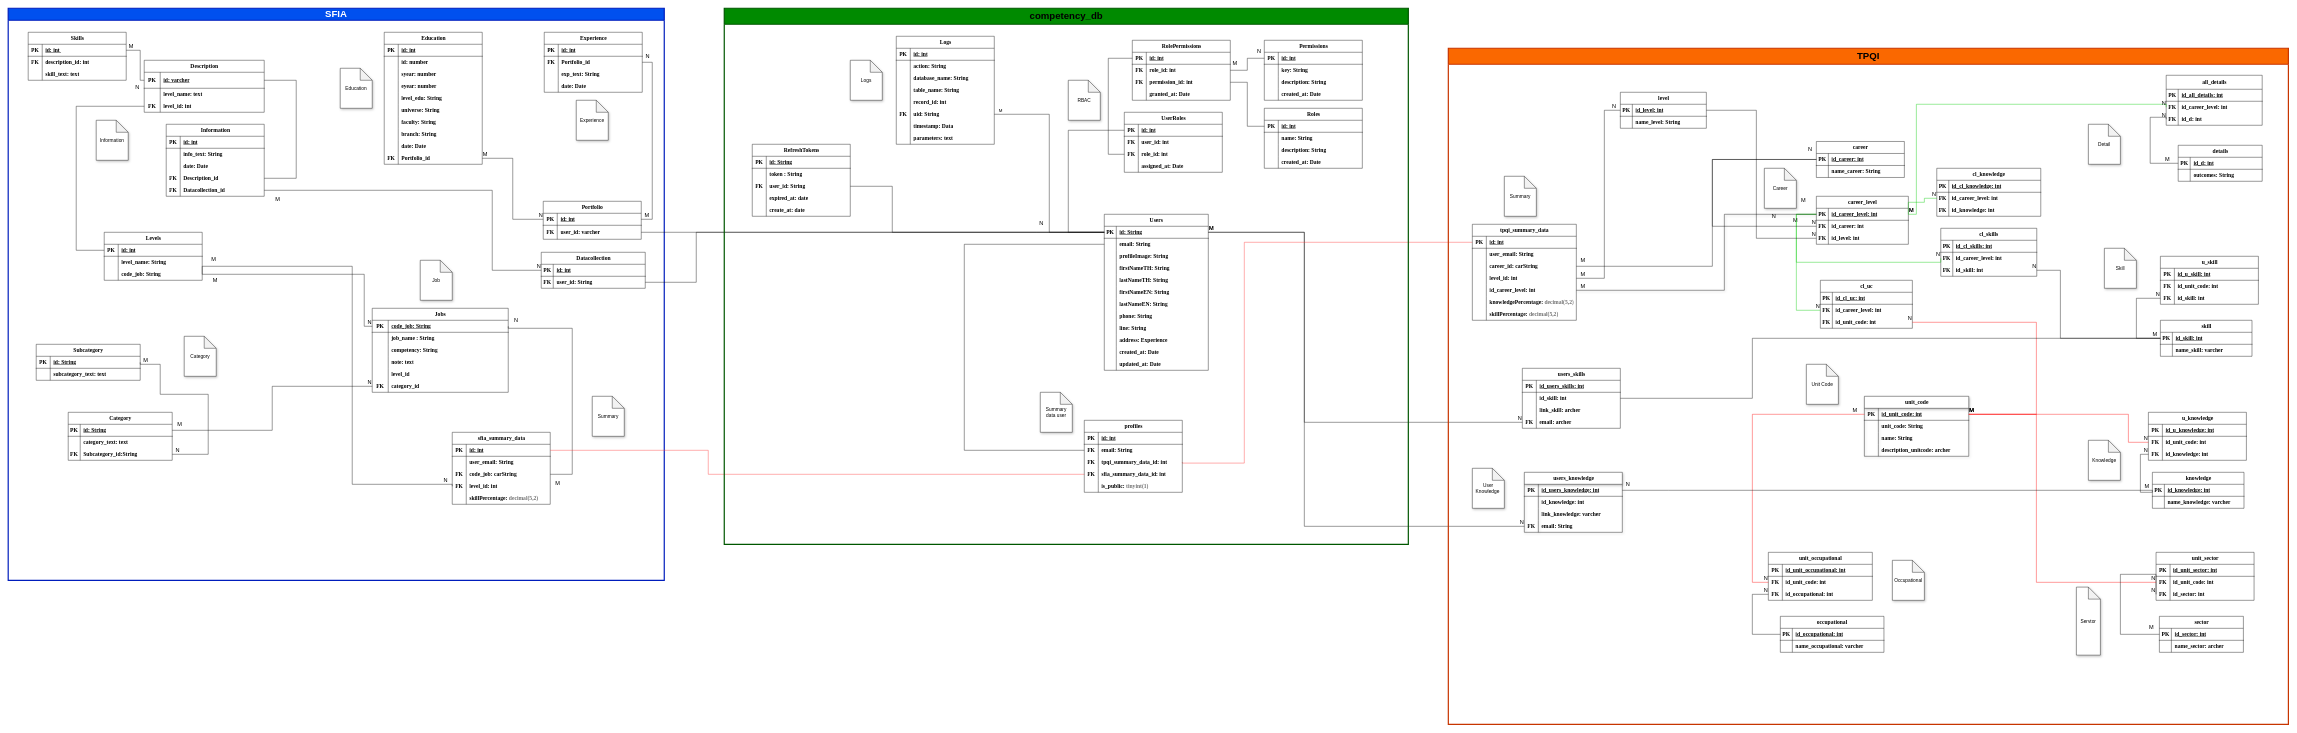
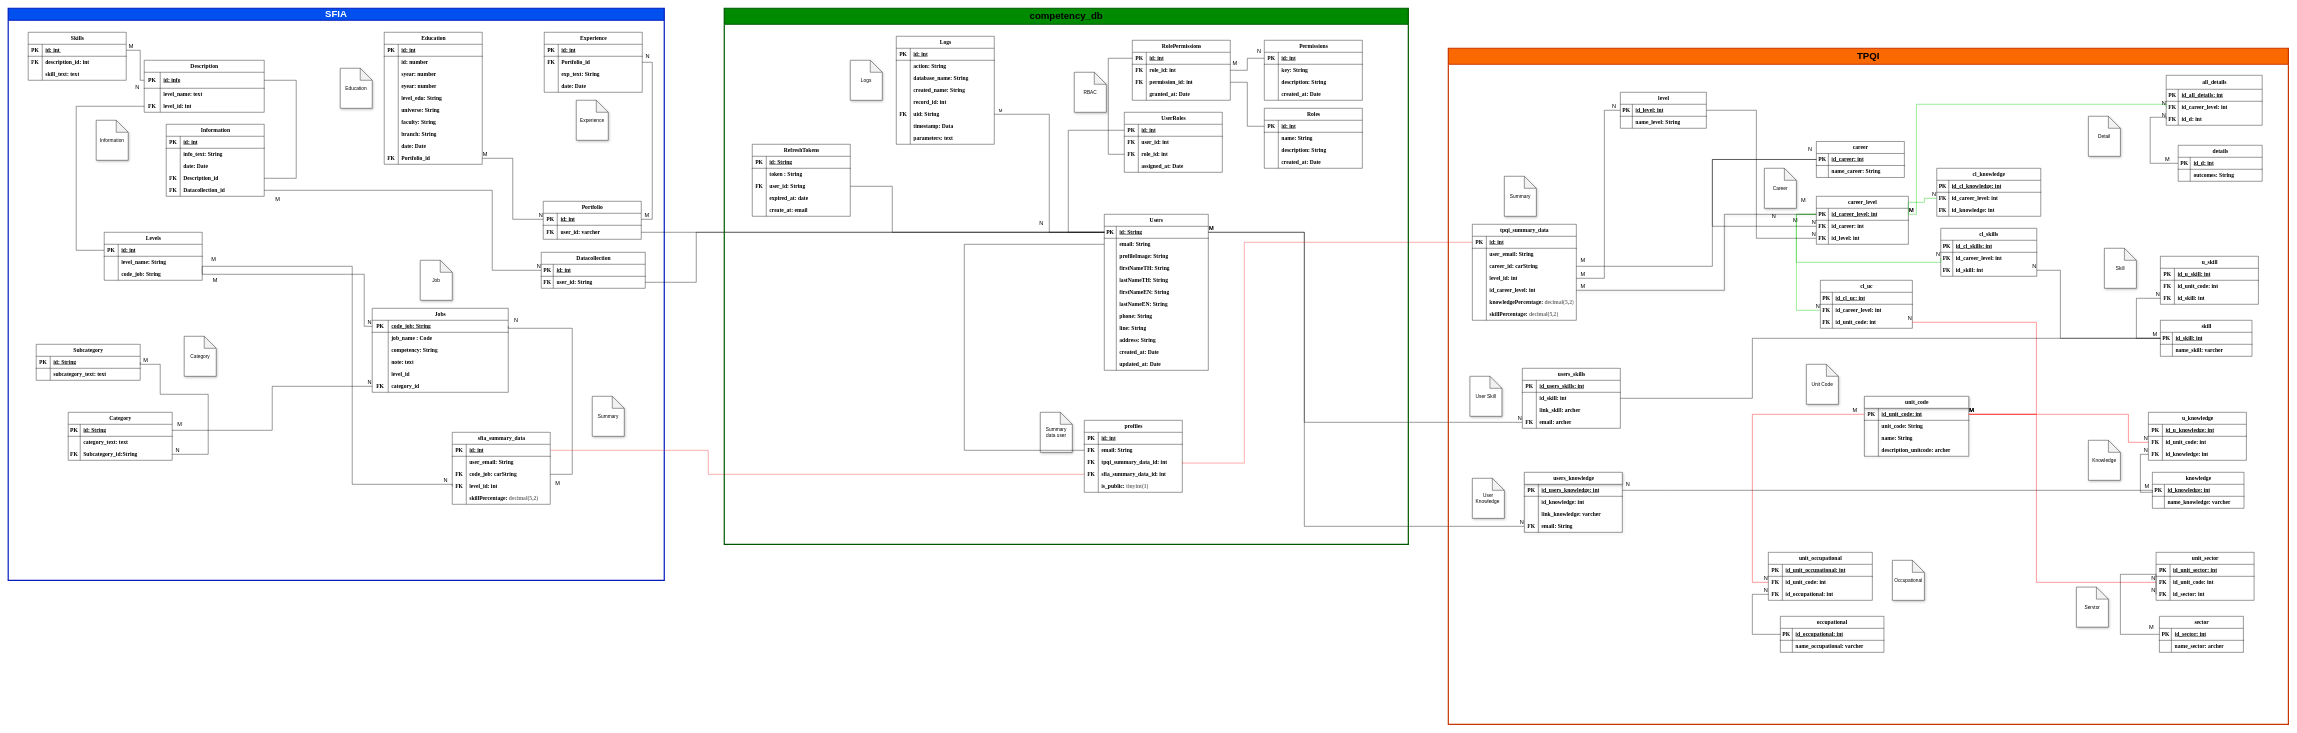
- <mxCell id="16" value="&lt;font&gt;id: varcher&lt;/font&gt;" style="shape=partialRectangle;connectable=0;fillColor=none;top=0;left=0;bottom=0;right=0;align=left;spacingLeft=6;fontStyle=5;overflow=hidden;whiteSpace=wrap;html=1;fontSize=14;fontFamily=Garamond;" parent="14" vertex="1"><mxGeometry x="40" width="260" height="40" as="geometry"><mxRectangle width="260" height="40" as="alternateBounds" /></mxGeometry></mxCell>
+ <mxCell id="16" value="&lt;font&gt;id: info&lt;/font&gt;" style="shape=partialRectangle;connectable=0;fillColor=none;top=0;left=0;bottom=0;right=0;align=left;spacingLeft=6;fontStyle=5;overflow=hidden;whiteSpace=wrap;html=1;fontSize=14;fontFamily=Garamond;" parent="14" vertex="1"><mxGeometry x="40" width="260" height="40" as="geometry"><mxRectangle width="260" height="40" as="alternateBounds" /></mxGeometry></mxCell>
- <mxCell id="556" value="&lt;div class=&quot;a-b-r-La&quot; style=&quot;user-select: text; margin-top: 0px; margin-bottom: 0px; overflow-wrap: break-word; background-color: rgb(255, 255, 255);&quot;&gt;table_name:&amp;nbsp;&lt;span style=&quot;color: light-dark(rgb(0, 0, 0), rgb(255, 255, 255));&quot;&gt;String&lt;/span&gt;&lt;/div&gt;" style="shape=partialRectangle;connectable=0;fillColor=none;top=0;left=0;bottom=0;right=0;align=left;spacingLeft=6;overflow=hidden;whiteSpace=wrap;html=1;fontSize=14;fontFamily=Garamond;fontStyle=1" parent="554" vertex="1"><mxGeometry x="35" width="210" height="30" as="geometry"><mxRectangle width="210" height="30" as="alternateBounds" /></mxGeometry></mxCell>
+ <mxCell id="556" value="&lt;div class=&quot;a-b-r-La&quot; style=&quot;user-select: text; margin-top: 0px; margin-bottom: 0px; overflow-wrap: break-word; background-color: rgb(255, 255, 255);&quot;&gt;created_name:&amp;nbsp;&lt;span style=&quot;color: light-dark(rgb(0, 0, 0), rgb(255, 255, 255));&quot;&gt;String&lt;/span&gt;&lt;/div&gt;" style="shape=partialRectangle;connectable=0;fillColor=none;top=0;left=0;bottom=0;right=0;align=left;spacingLeft=6;overflow=hidden;whiteSpace=wrap;html=1;fontSize=14;fontFamily=Garamond;fontStyle=1" parent="554" vertex="1"><mxGeometry x="35" width="210" height="30" as="geometry"><mxRectangle width="210" height="30" as="alternateBounds" /></mxGeometry></mxCell>
- <mxCell id="569" value="RBAC" style="shape=note;whiteSpace=wrap;html=1;backgroundOutline=1;darkOpacity=0.05;shadow=1;fillColor=light-dark(#FFFFFF,#3333FF);" vertex="1" parent="472"><mxGeometry x="860" y="180" width="80" height="100" as="geometry" /></mxCell>
+ <mxCell id="569" value="RBAC" style="shape=note;whiteSpace=wrap;html=1;backgroundOutline=1;darkOpacity=0.05;shadow=1;fillColor=light-dark(#FFFFFF,#3333FF);" vertex="1" parent="472"><mxGeometry x="875" y="160" width="80" height="100" as="geometry" /></mxCell>
- <mxCell id="225" value="Detail" style="shape=note;whiteSpace=wrap;html=1;backgroundOutline=1;darkOpacity=0.05;shadow=1;fillColor=light-dark(#FFFFFF,#99004D);" vertex="1" parent="205"><mxGeometry x="1600" y="190" width="80" height="100" as="geometry" /></mxCell>
+ <mxCell id="225" value="Detail" style="shape=note;whiteSpace=wrap;html=1;backgroundOutline=1;darkOpacity=0.05;shadow=1;fillColor=light-dark(#FFFFFF,#99004D);" vertex="1" parent="205"><mxGeometry x="1600" y="170" width="80" height="100" as="geometry" /></mxCell>
- <mxCell id="488" value="create_at: date" style="shape=partialRectangle;connectable=0;fillColor=none;top=0;left=0;bottom=0;right=0;align=left;spacingLeft=6;overflow=hidden;whiteSpace=wrap;html=1;fontSize=14;fontFamily=Garamond;fontStyle=1" parent="486" vertex="1"><mxGeometry x="35" width="210" height="30" as="geometry"><mxRectangle width="210" height="30" as="alternateBounds" /></mxGeometry></mxCell>
+ <mxCell id="488" value="create_at: email" style="shape=partialRectangle;connectable=0;fillColor=none;top=0;left=0;bottom=0;right=0;align=left;spacingLeft=6;overflow=hidden;whiteSpace=wrap;html=1;fontSize=14;fontFamily=Garamond;fontStyle=1" parent="486" vertex="1"><mxGeometry x="35" width="210" height="30" as="geometry"><mxRectangle width="210" height="30" as="alternateBounds" /></mxGeometry></mxCell>
- <mxCell id="175" value="&lt;div class=&quot;a-b-r-La&quot; style=&quot;user-select: text; margin-top: 0px; margin-bottom: 0px; text-wrap-mode: wrap; overflow-wrap: break-word; background-color: rgb(255, 255, 255);&quot;&gt;&lt;code style=&quot;white-space: normal;&quot;&gt;&lt;font face=&quot;Garamond&quot;&gt;job_name&lt;/font&gt;&lt;font face=&quot;Garamond&quot;&gt;&amp;nbsp;&lt;/font&gt;&lt;/code&gt;&lt;span style=&quot;font-family: Garamond; white-space: normal;&quot;&gt;: String&lt;/span&gt;&lt;/div&gt;" style="shape=partialRectangle;connectable=0;fillColor=none;top=0;left=0;bottom=0;right=0;align=left;spacingLeft=6;overflow=hidden;whiteSpace=wrap;html=1;fontSize=14;fontFamily=Garamond;fontStyle=1" parent="173" vertex="1"><mxGeometry x="40" width="300" height="30" as="geometry"><mxRectangle width="300" height="30" as="alternateBounds" /></mxGeometry></mxCell>
+ <mxCell id="175" value="&lt;div class=&quot;a-b-r-La&quot; style=&quot;user-select: text; margin-top: 0px; margin-bottom: 0px; text-wrap-mode: wrap; overflow-wrap: break-word; background-color: rgb(255, 255, 255);&quot;&gt;&lt;code style=&quot;white-space: normal;&quot;&gt;&lt;font face=&quot;Garamond&quot;&gt;job_name&lt;/font&gt;&lt;font face=&quot;Garamond&quot;&gt;&amp;nbsp;&lt;/font&gt;&lt;/code&gt;&lt;span style=&quot;font-family: Garamond; white-space: normal;&quot;&gt;: Code&lt;/span&gt;&lt;/div&gt;" style="shape=partialRectangle;connectable=0;fillColor=none;top=0;left=0;bottom=0;right=0;align=left;spacingLeft=6;overflow=hidden;whiteSpace=wrap;html=1;fontSize=14;fontFamily=Garamond;fontStyle=1" parent="173" vertex="1"><mxGeometry x="40" width="300" height="30" as="geometry"><mxRectangle width="300" height="30" as="alternateBounds" /></mxGeometry></mxCell>
- <mxCell id="618" value="&lt;span&gt;address:&amp;nbsp;&lt;/span&gt;&lt;span&gt;Experience&lt;/span&gt;" style="shape=partialRectangle;connectable=0;fillColor=none;top=0;left=0;bottom=0;right=0;align=left;spacingLeft=6;overflow=hidden;whiteSpace=wrap;html=1;fontSize=14;fontFamily=Garamond;fontStyle=1" parent="616" vertex="1"><mxGeometry x="30" width="230" height="30" as="geometry"><mxRectangle width="230" height="30" as="alternateBounds" /></mxGeometry></mxCell>
+ <mxCell id="618" value="&lt;span&gt;address:&amp;nbsp;&lt;/span&gt;&lt;span&gt;String&lt;/span&gt;" style="shape=partialRectangle;connectable=0;fillColor=none;top=0;left=0;bottom=0;right=0;align=left;spacingLeft=6;overflow=hidden;whiteSpace=wrap;html=1;fontSize=14;fontFamily=Garamond;fontStyle=1" parent="616" vertex="1"><mxGeometry x="30" width="230" height="30" as="geometry"><mxRectangle width="230" height="30" as="alternateBounds" /></mxGeometry></mxCell>
+ <mxCell id="468" value="User Skill" style="shape=note;whiteSpace=wrap;html=1;backgroundOutline=1;darkOpacity=0.05;shadow=1;fillColor=light-dark(#FFFFFF,#006666);" vertex="1" parent="205"><mxGeometry x="54" y="820" width="80" height="100" as="geometry" /></mxCell>
- <mxCell id="587" value="Summary data user" style="shape=note;whiteSpace=wrap;html=1;backgroundOutline=1;darkOpacity=0.05;shadow=1;fillColor=light-dark(#FFFFFF,#4D9900);" vertex="1" parent="472"><mxGeometry x="790" y="960" width="80" height="100" as="geometry" /></mxCell>
+ <mxCell id="587" value="Summary data user" style="shape=note;whiteSpace=wrap;html=1;backgroundOutline=1;darkOpacity=0.05;shadow=1;fillColor=light-dark(#FFFFFF,#4D9900);" vertex="1" parent="472"><mxGeometry x="790" y="1010" width="80" height="100" as="geometry" /></mxCell>
- <mxCell id="469" value="User Knowledge&amp;nbsp;" style="shape=note;whiteSpace=wrap;html=1;backgroundOutline=1;darkOpacity=0.05;shadow=1;fillColor=light-dark(#FFFFFF,#006666);" vertex="1" parent="205"><mxGeometry x="60" y="1050" width="80" height="100" as="geometry" /></mxCell>
+ <mxCell id="469" value="User Knowledge&amp;nbsp;" style="shape=note;whiteSpace=wrap;html=1;backgroundOutline=1;darkOpacity=0.05;shadow=1;fillColor=light-dark(#FFFFFF,#006666);" vertex="1" parent="205"><mxGeometry x="60" y="1075" width="80" height="100" as="geometry" /></mxCell>
- <mxCell id="413" value="Servtor" style="shape=note;whiteSpace=wrap;html=1;backgroundOutline=1;darkOpacity=0.05;shadow=1;fillColor=light-dark(#FFFFFF,#CC6600);" vertex="1" parent="205"><mxGeometry x="1570" y="1347" width="60" height="170" as="geometry" /></mxCell>
+ <mxCell id="413" value="Servtor" style="shape=note;whiteSpace=wrap;html=1;backgroundOutline=1;darkOpacity=0.05;shadow=1;fillColor=light-dark(#FFFFFF,#CC6600);" vertex="1" parent="205"><mxGeometry x="1570" y="1347" width="80" height="100" as="geometry" /></mxCell>
